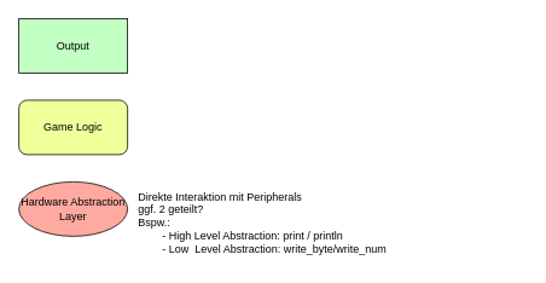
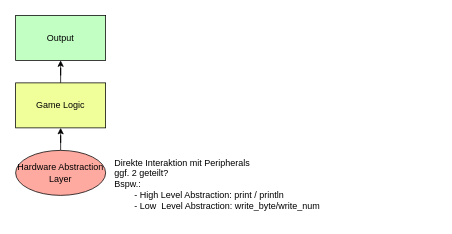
+ <mxCell id="4" value="" style="edgeStyle=orthogonalEdgeStyle;rounded=0;orthogonalLoop=1;jettySize=auto;html=1;" edge="1" parent="1" source="5" target="6"><mxGeometry relative="1" as="geometry" /></mxCell>
- <mxCell id="5" value="Game Logic" style="whiteSpace=wrap;html=1;fillColor=light-dark(#F1FF9B,var(--ge-dark-color, #121212));rounded=1;" vertex="1" parent="1"><mxGeometry x="20" y="110" width="120" height="60" as="geometry" /></mxCell>
+ <mxCell id="5" value="Game Logic" style="whiteSpace=wrap;html=1;fillColor=light-dark(#F1FF9B,var(--ge-dark-color, #121212));" vertex="1" parent="1"><mxGeometry x="20" y="110" width="120" height="60" as="geometry" /></mxCell>
+ <mxCell id="2" value="" style="edgeStyle=orthogonalEdgeStyle;rounded=0;orthogonalLoop=1;jettySize=auto;html=1;" edge="1" parent="1" source="3" target="5"><mxGeometry relative="1" as="geometry" /></mxCell>
